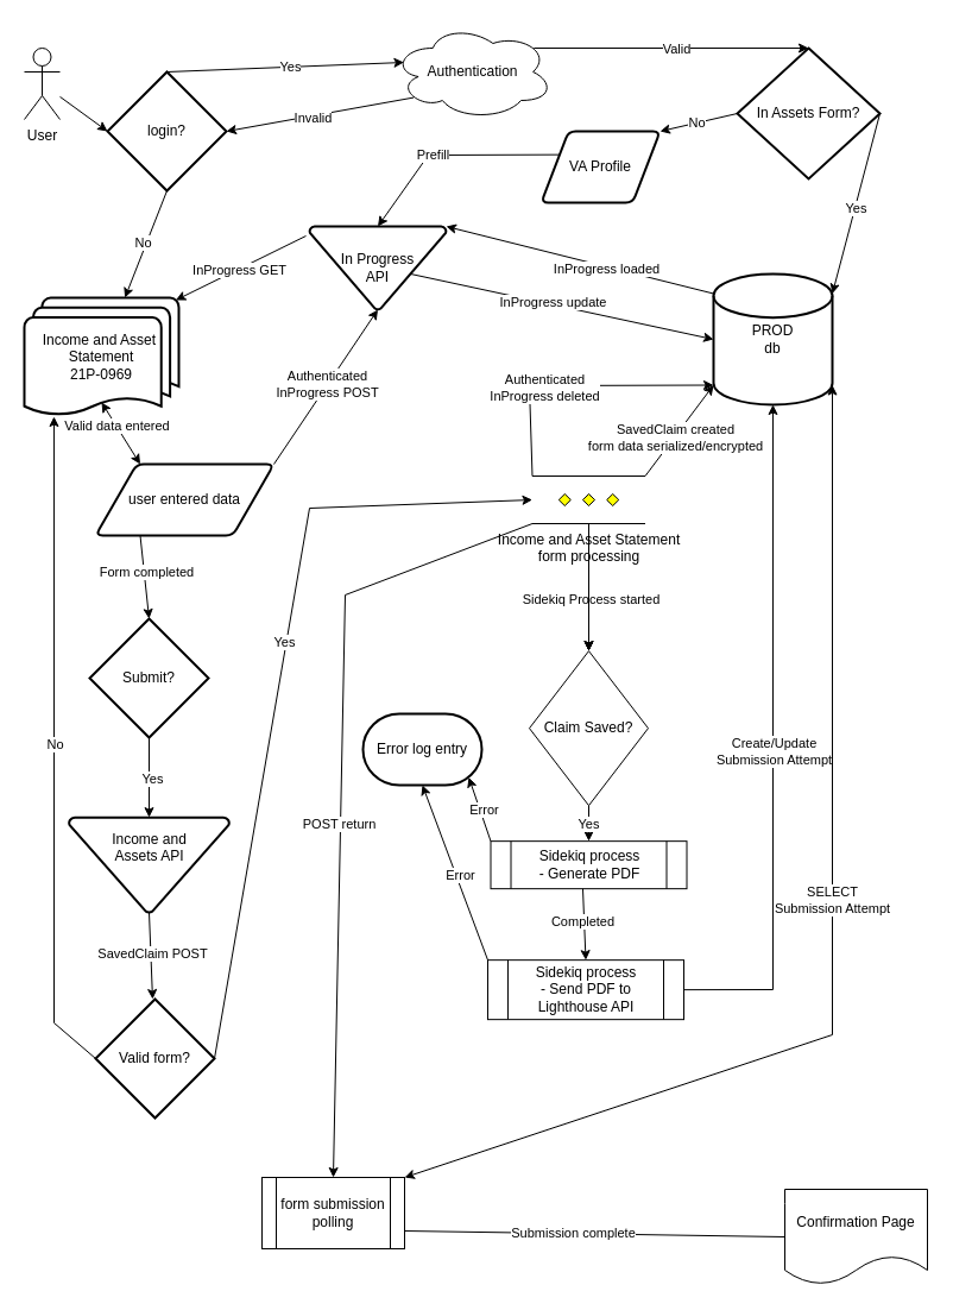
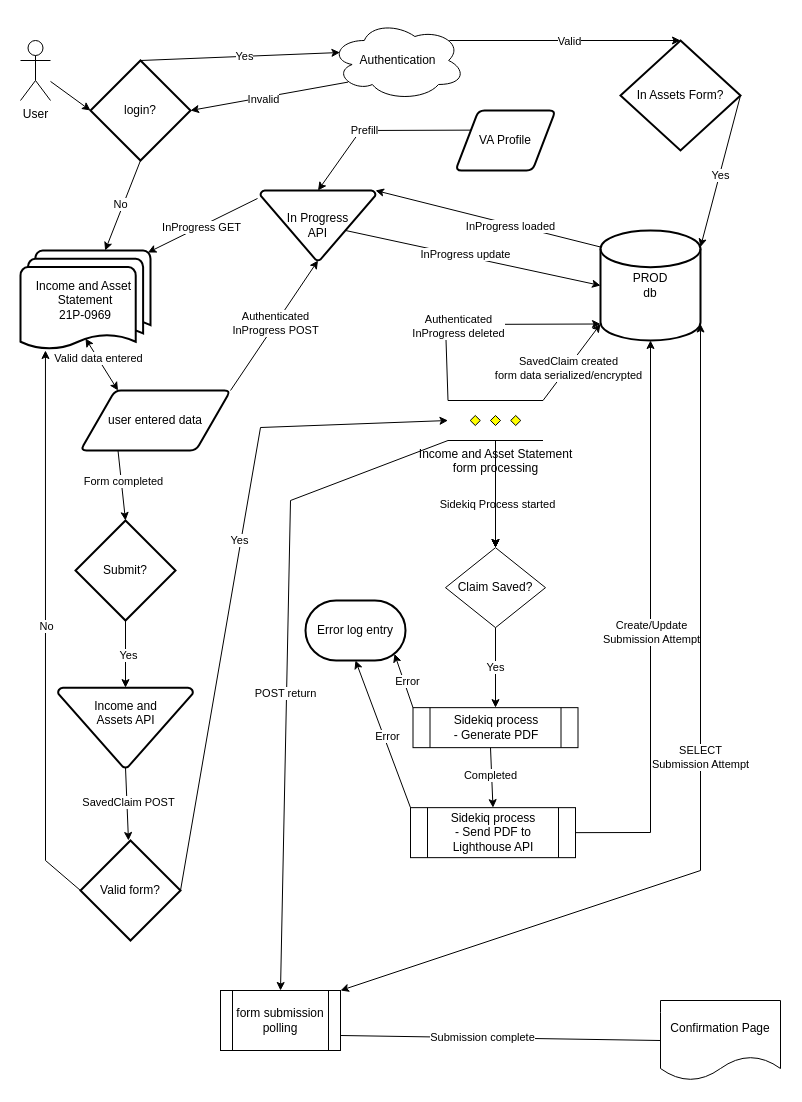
- <mxCell id="16" value="" style="endArrow=classic;html=1;rounded=0;exitX=0;exitY=0.5;exitDx=0;exitDy=0;exitPerimeter=0;entryX=1;entryY=0;entryDx=0;entryDy=0;" parent="1" source="11" target="6" edge="1"><mxGeometry width="50" height="50" relative="1" as="geometry"><mxPoint x="470" y="60" as="sourcePoint" /><mxPoint x="660" y="60" as="targetPoint" /></mxGeometry></mxCell>
- <mxCell id="17" value="No" style="edgeLabel;html=1;align=center;verticalAlign=middle;resizable=0;points=[];" parent="16" vertex="1" connectable="0"><mxGeometry x="0.042" relative="1" as="geometry"><mxPoint as="offset" /></mxGeometry></mxCell>
- <mxCell id="56" value="Claim Saved?" style="rhombus;whiteSpace=wrap;html=1;" parent="1" vertex="1"><mxGeometry x="445" y="547.15" width="100" height="130" as="geometry" /></mxCell>
+ <mxCell id="56" value="Claim Saved?" style="rhombus;whiteSpace=wrap;html=1;" parent="1" vertex="1"><mxGeometry x="445" y="547.15" width="100" height="80" as="geometry" /></mxCell>
